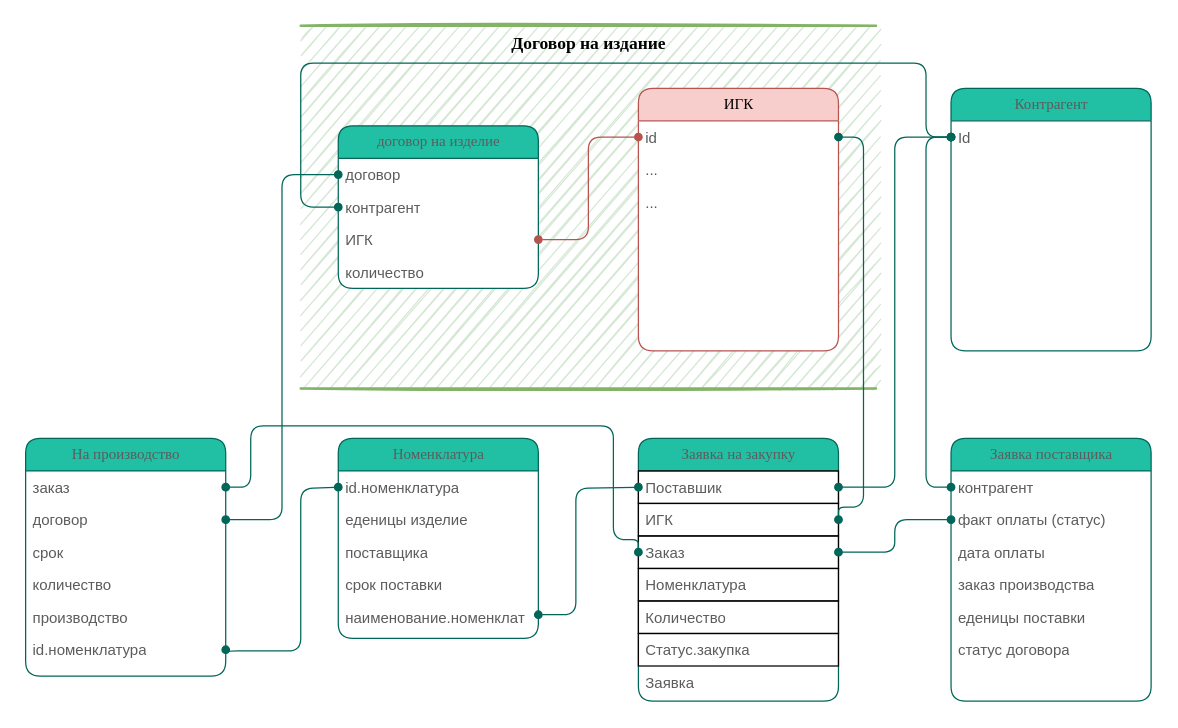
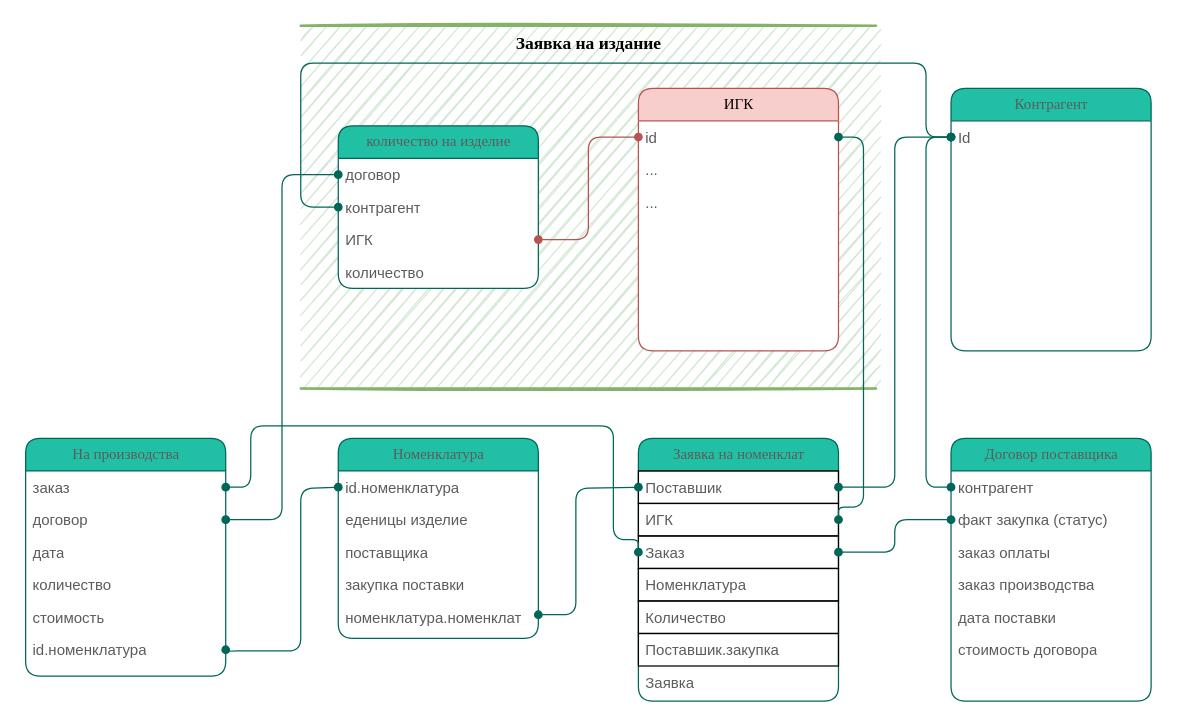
- <mxCell id="2" value="&lt;b&gt;&lt;font style=&quot;font-size: 14px&quot;&gt;Договор на издание&lt;/font&gt;&lt;/b&gt;" style="html=1;rounded=0;shadow=0;comic=0;labelBackgroundColor=none;strokeWidth=2;fontFamily=Verdana;fontSize=12;align=center;shape=mxgraph.ios7ui.horLines;fillColor=#d5e8d4;strokeColor=#82b366;verticalAlign=top;gradientDirection=east;sketch=1;" vertex="1" parent="1"><mxGeometry x="240" y="20" width="460" height="290" as="geometry" /></mxCell>
+ <mxCell id="2" value="&lt;b&gt;&lt;font style=&quot;font-size: 14px&quot;&gt;Заявка на издание&lt;/font&gt;&lt;/b&gt;" style="html=1;rounded=0;shadow=0;comic=0;labelBackgroundColor=none;strokeWidth=2;fontFamily=Verdana;fontSize=12;align=center;shape=mxgraph.ios7ui.horLines;fillColor=#d5e8d4;strokeColor=#82b366;verticalAlign=top;gradientDirection=east;sketch=1;" vertex="1" parent="1"><mxGeometry x="240" y="20" width="460" height="290" as="geometry" /></mxCell>
- <mxCell id="10" value="договор на изделие" style="swimlane;html=1;fontStyle=0;childLayout=stackLayout;horizontal=1;startSize=26;fillColor=#21C0A5;horizontalStack=0;resizeParent=1;resizeLast=0;collapsible=1;marginBottom=0;swimlaneFillColor=#ffffff;align=center;rounded=1;shadow=0;comic=0;labelBackgroundColor=none;strokeWidth=1;fontFamily=Verdana;fontSize=12;strokeColor=#006658;fontColor=#5C5C5C;" vertex="1" parent="1"><mxGeometry x="270" y="100" width="160" height="130" as="geometry" /></mxCell>
+ <mxCell id="10" value="количество на изделие" style="swimlane;html=1;fontStyle=0;childLayout=stackLayout;horizontal=1;startSize=26;fillColor=#21C0A5;horizontalStack=0;resizeParent=1;resizeLast=0;collapsible=1;marginBottom=0;swimlaneFillColor=#ffffff;align=center;rounded=1;shadow=0;comic=0;labelBackgroundColor=none;strokeWidth=1;fontFamily=Verdana;fontSize=12;strokeColor=#006658;fontColor=#5C5C5C;" vertex="1" parent="1"><mxGeometry x="270" y="100" width="160" height="130" as="geometry" /></mxCell>
- <mxCell id="3" value="На производство" style="swimlane;html=1;fontStyle=0;childLayout=stackLayout;horizontal=1;startSize=26;fillColor=#21C0A5;horizontalStack=0;resizeParent=1;resizeLast=0;collapsible=1;marginBottom=0;swimlaneFillColor=#ffffff;align=center;rounded=1;shadow=0;comic=0;labelBackgroundColor=none;strokeWidth=1;fontFamily=Verdana;fontSize=12;strokeColor=#006658;fontColor=#5C5C5C;" parent="1" vertex="1"><mxGeometry x="20" y="350" width="160" height="190" as="geometry" /></mxCell>
+ <mxCell id="3" value="На производства" style="swimlane;html=1;fontStyle=0;childLayout=stackLayout;horizontal=1;startSize=26;fillColor=#21C0A5;horizontalStack=0;resizeParent=1;resizeLast=0;collapsible=1;marginBottom=0;swimlaneFillColor=#ffffff;align=center;rounded=1;shadow=0;comic=0;labelBackgroundColor=none;strokeWidth=1;fontFamily=Verdana;fontSize=12;strokeColor=#006658;fontColor=#5C5C5C;" parent="1" vertex="1"><mxGeometry x="20" y="350" width="160" height="190" as="geometry" /></mxCell>
- <mxCell id="28" value="Заявка на закупку" style="swimlane;html=1;fontStyle=0;childLayout=stackLayout;horizontal=1;startSize=26;fillColor=#21C0A5;horizontalStack=0;resizeParent=1;resizeLast=0;collapsible=1;marginBottom=0;swimlaneFillColor=#ffffff;align=center;rounded=1;shadow=0;comic=0;labelBackgroundColor=none;strokeWidth=1;fontFamily=Verdana;fontSize=12;strokeColor=#006658;fontColor=#5C5C5C;" vertex="1" parent="1"><mxGeometry x="510" y="350" width="160" height="210" as="geometry" /></mxCell>
+ <mxCell id="28" value="Заявка на номенклат" style="swimlane;html=1;fontStyle=0;childLayout=stackLayout;horizontal=1;startSize=26;fillColor=#21C0A5;horizontalStack=0;resizeParent=1;resizeLast=0;collapsible=1;marginBottom=0;swimlaneFillColor=#ffffff;align=center;rounded=1;shadow=0;comic=0;labelBackgroundColor=none;strokeWidth=1;fontFamily=Verdana;fontSize=12;strokeColor=#006658;fontColor=#5C5C5C;" vertex="1" parent="1"><mxGeometry x="510" y="350" width="160" height="210" as="geometry" /></mxCell>
- <mxCell id="43" value="Заявка поставщика" style="swimlane;html=1;fontStyle=0;childLayout=stackLayout;horizontal=1;startSize=26;fillColor=#21C0A5;horizontalStack=0;resizeParent=1;resizeLast=0;collapsible=1;marginBottom=0;swimlaneFillColor=#ffffff;align=center;rounded=1;shadow=0;comic=0;labelBackgroundColor=none;strokeWidth=1;fontFamily=Verdana;fontSize=12;strokeColor=#006658;fontColor=#5C5C5C;" vertex="1" parent="1"><mxGeometry x="760" y="350" width="160" height="210" as="geometry" /></mxCell>
+ <mxCell id="43" value="Договор поставщика" style="swimlane;html=1;fontStyle=0;childLayout=stackLayout;horizontal=1;startSize=26;fillColor=#21C0A5;horizontalStack=0;resizeParent=1;resizeLast=0;collapsible=1;marginBottom=0;swimlaneFillColor=#ffffff;align=center;rounded=1;shadow=0;comic=0;labelBackgroundColor=none;strokeWidth=1;fontFamily=Verdana;fontSize=12;strokeColor=#006658;fontColor=#5C5C5C;" vertex="1" parent="1"><mxGeometry x="760" y="350" width="160" height="210" as="geometry" /></mxCell>
- <mxCell id="45" value="факт оплаты (статус)" style="text;html=1;strokeColor=none;fillColor=none;spacingLeft=4;spacingRight=4;whiteSpace=wrap;overflow=hidden;rotatable=0;points=[[0,0.5],[1,0.5]];portConstraint=eastwest;fontColor=#5C5C5C;" vertex="1" parent="43"><mxGeometry y="52" width="160" height="26" as="geometry" /></mxCell>
+ <mxCell id="45" value="факт закупка (статус)" style="text;html=1;strokeColor=none;fillColor=none;spacingLeft=4;spacingRight=4;whiteSpace=wrap;overflow=hidden;rotatable=0;points=[[0,0.5],[1,0.5]];portConstraint=eastwest;fontColor=#5C5C5C;" vertex="1" parent="43"><mxGeometry y="52" width="160" height="26" as="geometry" /></mxCell>
- <mxCell id="6" value="срок" style="text;html=1;strokeColor=none;fillColor=none;spacingLeft=4;spacingRight=4;whiteSpace=wrap;overflow=hidden;rotatable=0;points=[[0,0.5],[1,0.5]];portConstraint=eastwest;fontColor=#5C5C5C;rounded=1;" parent="3" vertex="1"><mxGeometry y="78" width="160" height="26" as="geometry" /></mxCell>
+ <mxCell id="6" value="дата" style="text;html=1;strokeColor=none;fillColor=none;spacingLeft=4;spacingRight=4;whiteSpace=wrap;overflow=hidden;rotatable=0;points=[[0,0.5],[1,0.5]];portConstraint=eastwest;fontColor=#5C5C5C;rounded=1;" parent="3" vertex="1"><mxGeometry y="78" width="160" height="26" as="geometry" /></mxCell>
- <mxCell id="46" value="дата оплаты" style="text;html=1;strokeColor=none;fillColor=none;spacingLeft=4;spacingRight=4;whiteSpace=wrap;overflow=hidden;rotatable=0;points=[[0,0.5],[1,0.5]];portConstraint=eastwest;fontColor=#5C5C5C;" vertex="1" parent="43"><mxGeometry y="78" width="160" height="26" as="geometry" /></mxCell>
+ <mxCell id="46" value="заказ оплаты" style="text;html=1;strokeColor=none;fillColor=none;spacingLeft=4;spacingRight=4;whiteSpace=wrap;overflow=hidden;rotatable=0;points=[[0,0.5],[1,0.5]];portConstraint=eastwest;fontColor=#5C5C5C;" vertex="1" parent="43"><mxGeometry y="78" width="160" height="26" as="geometry" /></mxCell>
- <mxCell id="25" value="срок поставки" style="text;html=1;strokeColor=none;fillColor=none;spacingLeft=4;spacingRight=4;whiteSpace=wrap;overflow=hidden;rotatable=0;points=[[0,0.5],[1,0.5]];portConstraint=eastwest;fontColor=#5C5C5C;rounded=1;" vertex="1" parent="21"><mxGeometry y="104" width="160" height="26" as="geometry" /></mxCell>
+ <mxCell id="25" value="закупка поставки" style="text;html=1;strokeColor=none;fillColor=none;spacingLeft=4;spacingRight=4;whiteSpace=wrap;overflow=hidden;rotatable=0;points=[[0,0.5],[1,0.5]];portConstraint=eastwest;fontColor=#5C5C5C;rounded=1;" vertex="1" parent="21"><mxGeometry y="104" width="160" height="26" as="geometry" /></mxCell>
- <mxCell id="8" value="производство" style="text;html=1;strokeColor=none;fillColor=none;spacingLeft=4;spacingRight=4;whiteSpace=wrap;overflow=hidden;rotatable=0;points=[[0,0.5],[1,0.5]];portConstraint=eastwest;fontColor=#5C5C5C;rounded=1;" vertex="1" parent="3"><mxGeometry y="130" width="160" height="26" as="geometry" /></mxCell>
+ <mxCell id="8" value="стоимость" style="text;html=1;strokeColor=none;fillColor=none;spacingLeft=4;spacingRight=4;whiteSpace=wrap;overflow=hidden;rotatable=0;points=[[0,0.5],[1,0.5]];portConstraint=eastwest;fontColor=#5C5C5C;rounded=1;" vertex="1" parent="3"><mxGeometry y="130" width="160" height="26" as="geometry" /></mxCell>
- <mxCell id="26" value="наименование.номенклат" style="text;html=1;strokeColor=none;fillColor=none;spacingLeft=4;spacingRight=4;whiteSpace=wrap;overflow=hidden;rotatable=0;points=[[0,0.5],[1,0.5]];portConstraint=eastwest;fontColor=#5C5C5C;rounded=1;" vertex="1" parent="21"><mxGeometry y="130" width="160" height="26" as="geometry" /></mxCell>
+ <mxCell id="26" value="номенклатура.номенклат" style="text;html=1;strokeColor=none;fillColor=none;spacingLeft=4;spacingRight=4;whiteSpace=wrap;overflow=hidden;rotatable=0;points=[[0,0.5],[1,0.5]];portConstraint=eastwest;fontColor=#5C5C5C;rounded=1;" vertex="1" parent="21"><mxGeometry y="130" width="160" height="26" as="geometry" /></mxCell>
- <mxCell id="48" value="еденицы поставки" style="text;html=1;strokeColor=none;fillColor=none;spacingLeft=4;spacingRight=4;whiteSpace=wrap;overflow=hidden;rotatable=0;points=[[0,0.5],[1,0.5]];portConstraint=eastwest;fontColor=#5C5C5C;" vertex="1" parent="43"><mxGeometry y="130" width="160" height="26" as="geometry" /></mxCell>
+ <mxCell id="48" value="дата поставки" style="text;html=1;strokeColor=none;fillColor=none;spacingLeft=4;spacingRight=4;whiteSpace=wrap;overflow=hidden;rotatable=0;points=[[0,0.5],[1,0.5]];portConstraint=eastwest;fontColor=#5C5C5C;" vertex="1" parent="43"><mxGeometry y="130" width="160" height="26" as="geometry" /></mxCell>
- <mxCell id="34" value="Статус.закупка" style="text;html=1;strokeColor=default;fillColor=none;spacingLeft=4;spacingRight=4;whiteSpace=wrap;overflow=hidden;rotatable=0;points=[[0,0.5],[1,0.5]];portConstraint=eastwest;fontColor=#5C5C5C;rounded=0;" vertex="1" parent="28"><mxGeometry y="156" width="160" height="26" as="geometry" /></mxCell>
+ <mxCell id="34" value="Поставшик.закупка" style="text;html=1;strokeColor=default;fillColor=none;spacingLeft=4;spacingRight=4;whiteSpace=wrap;overflow=hidden;rotatable=0;points=[[0,0.5],[1,0.5]];portConstraint=eastwest;fontColor=#5C5C5C;rounded=0;" vertex="1" parent="28"><mxGeometry y="156" width="160" height="26" as="geometry" /></mxCell>
- <mxCell id="49" value="статус договора" style="text;html=1;strokeColor=none;fillColor=none;spacingLeft=4;spacingRight=4;whiteSpace=wrap;overflow=hidden;rotatable=0;points=[[0,0.5],[1,0.5]];portConstraint=eastwest;fontColor=#5C5C5C;" vertex="1" parent="43"><mxGeometry y="156" width="160" height="26" as="geometry" /></mxCell>
+ <mxCell id="49" value="стоимость договора" style="text;html=1;strokeColor=none;fillColor=none;spacingLeft=4;spacingRight=4;whiteSpace=wrap;overflow=hidden;rotatable=0;points=[[0,0.5],[1,0.5]];portConstraint=eastwest;fontColor=#5C5C5C;" vertex="1" parent="43"><mxGeometry y="156" width="160" height="26" as="geometry" /></mxCell>
